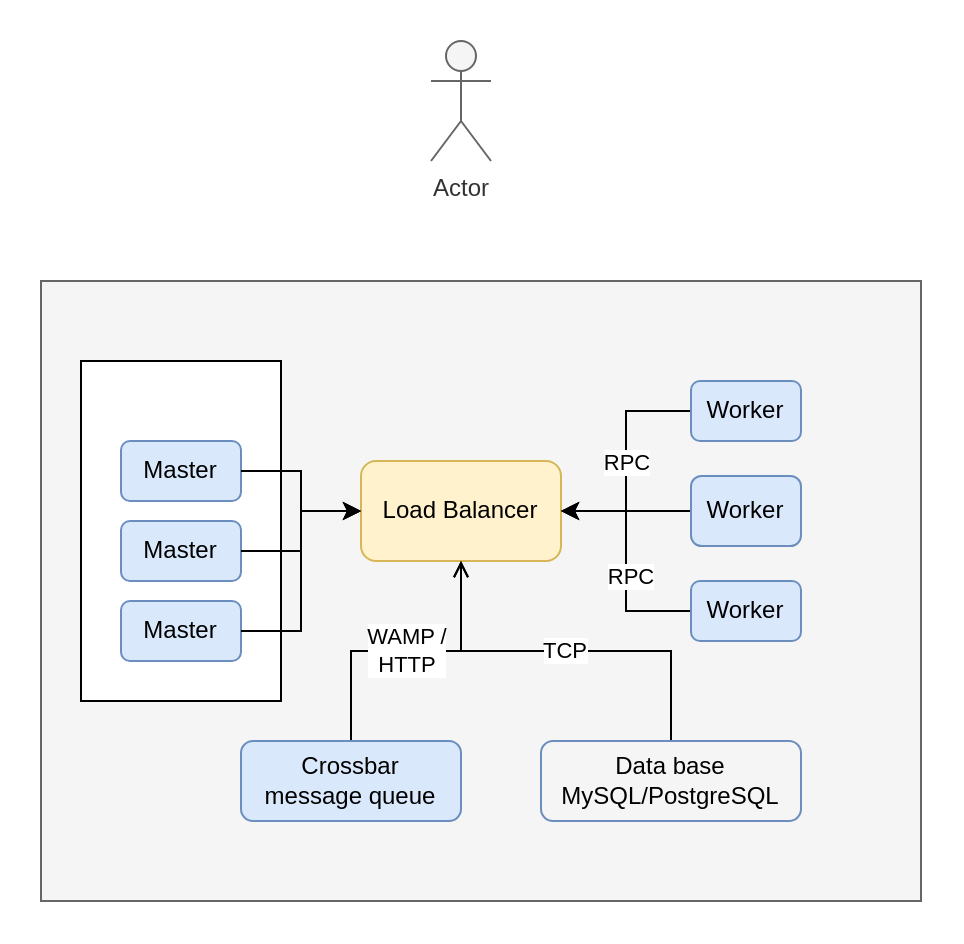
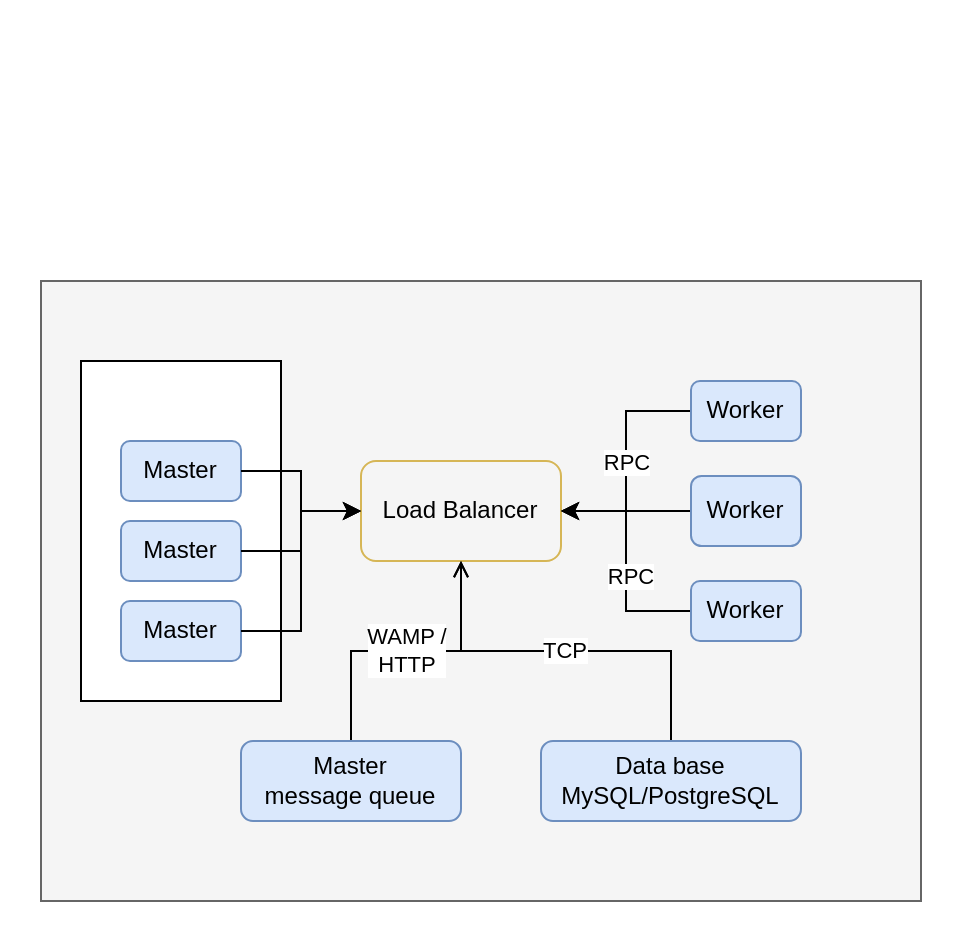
- <mxCell id="6" value="Actor" style="shape=umlActor;verticalLabelPosition=bottom;labelBackgroundColor=#ffffff;verticalAlign=top;html=1;outlineConnect=0;fillColor=#f5f5f5;strokeColor=#666666;fontColor=#333333;" vertex="1" parent="1"><mxGeometry x="215" y="20" width="30" height="60" as="geometry" /></mxCell>
- <mxCell id="3" value="Load Balancer" style="rounded=1;whiteSpace=wrap;html=1;fillColor=#fff2cc;strokeColor=#d6b656;" vertex="1" parent="1"><mxGeometry x="180" y="230" width="100" height="50" as="geometry" /></mxCell>
+ <mxCell id="3" value="Load Balancer" style="rounded=1;whiteSpace=wrap;html=1;fillColor=#f5f5f5;strokeColor=#d6b656;" vertex="1" parent="1"><mxGeometry x="180" y="230" width="100" height="50" as="geometry" /></mxCell>
- <mxCell id="20" value="&lt;div&gt;Crossbar &lt;br&gt;&lt;/div&gt;&lt;div&gt;message queue&lt;/div&gt;" style="rounded=1;whiteSpace=wrap;html=1;fillColor=#dae8fc;strokeColor=#6c8ebf;" vertex="1" parent="1"><mxGeometry x="120" y="370" width="110" height="40" as="geometry" /></mxCell>
+ <mxCell id="20" value="&lt;div&gt;Master &lt;br&gt;&lt;/div&gt;&lt;div&gt;message queue&lt;/div&gt;" style="rounded=1;whiteSpace=wrap;html=1;fillColor=#dae8fc;strokeColor=#6c8ebf;" vertex="1" parent="1"><mxGeometry x="120" y="370" width="110" height="40" as="geometry" /></mxCell>
- <mxCell id="18" value="&lt;div&gt;Data base&lt;/div&gt;&lt;div&gt;MySQL/PostgreSQL&lt;br&gt;&lt;/div&gt;" style="rounded=1;whiteSpace=wrap;html=1;fillColor=#f5f5f5;strokeColor=#6c8ebf;" vertex="1" parent="1"><mxGeometry x="270" y="370" width="130" height="40" as="geometry" /></mxCell>
+ <mxCell id="18" value="&lt;div&gt;Data base&lt;/div&gt;&lt;div&gt;MySQL/PostgreSQL&lt;br&gt;&lt;/div&gt;" style="rounded=1;whiteSpace=wrap;html=1;fillColor=#dae8fc;strokeColor=#6c8ebf;" vertex="1" parent="1"><mxGeometry x="270" y="370" width="130" height="40" as="geometry" /></mxCell>
